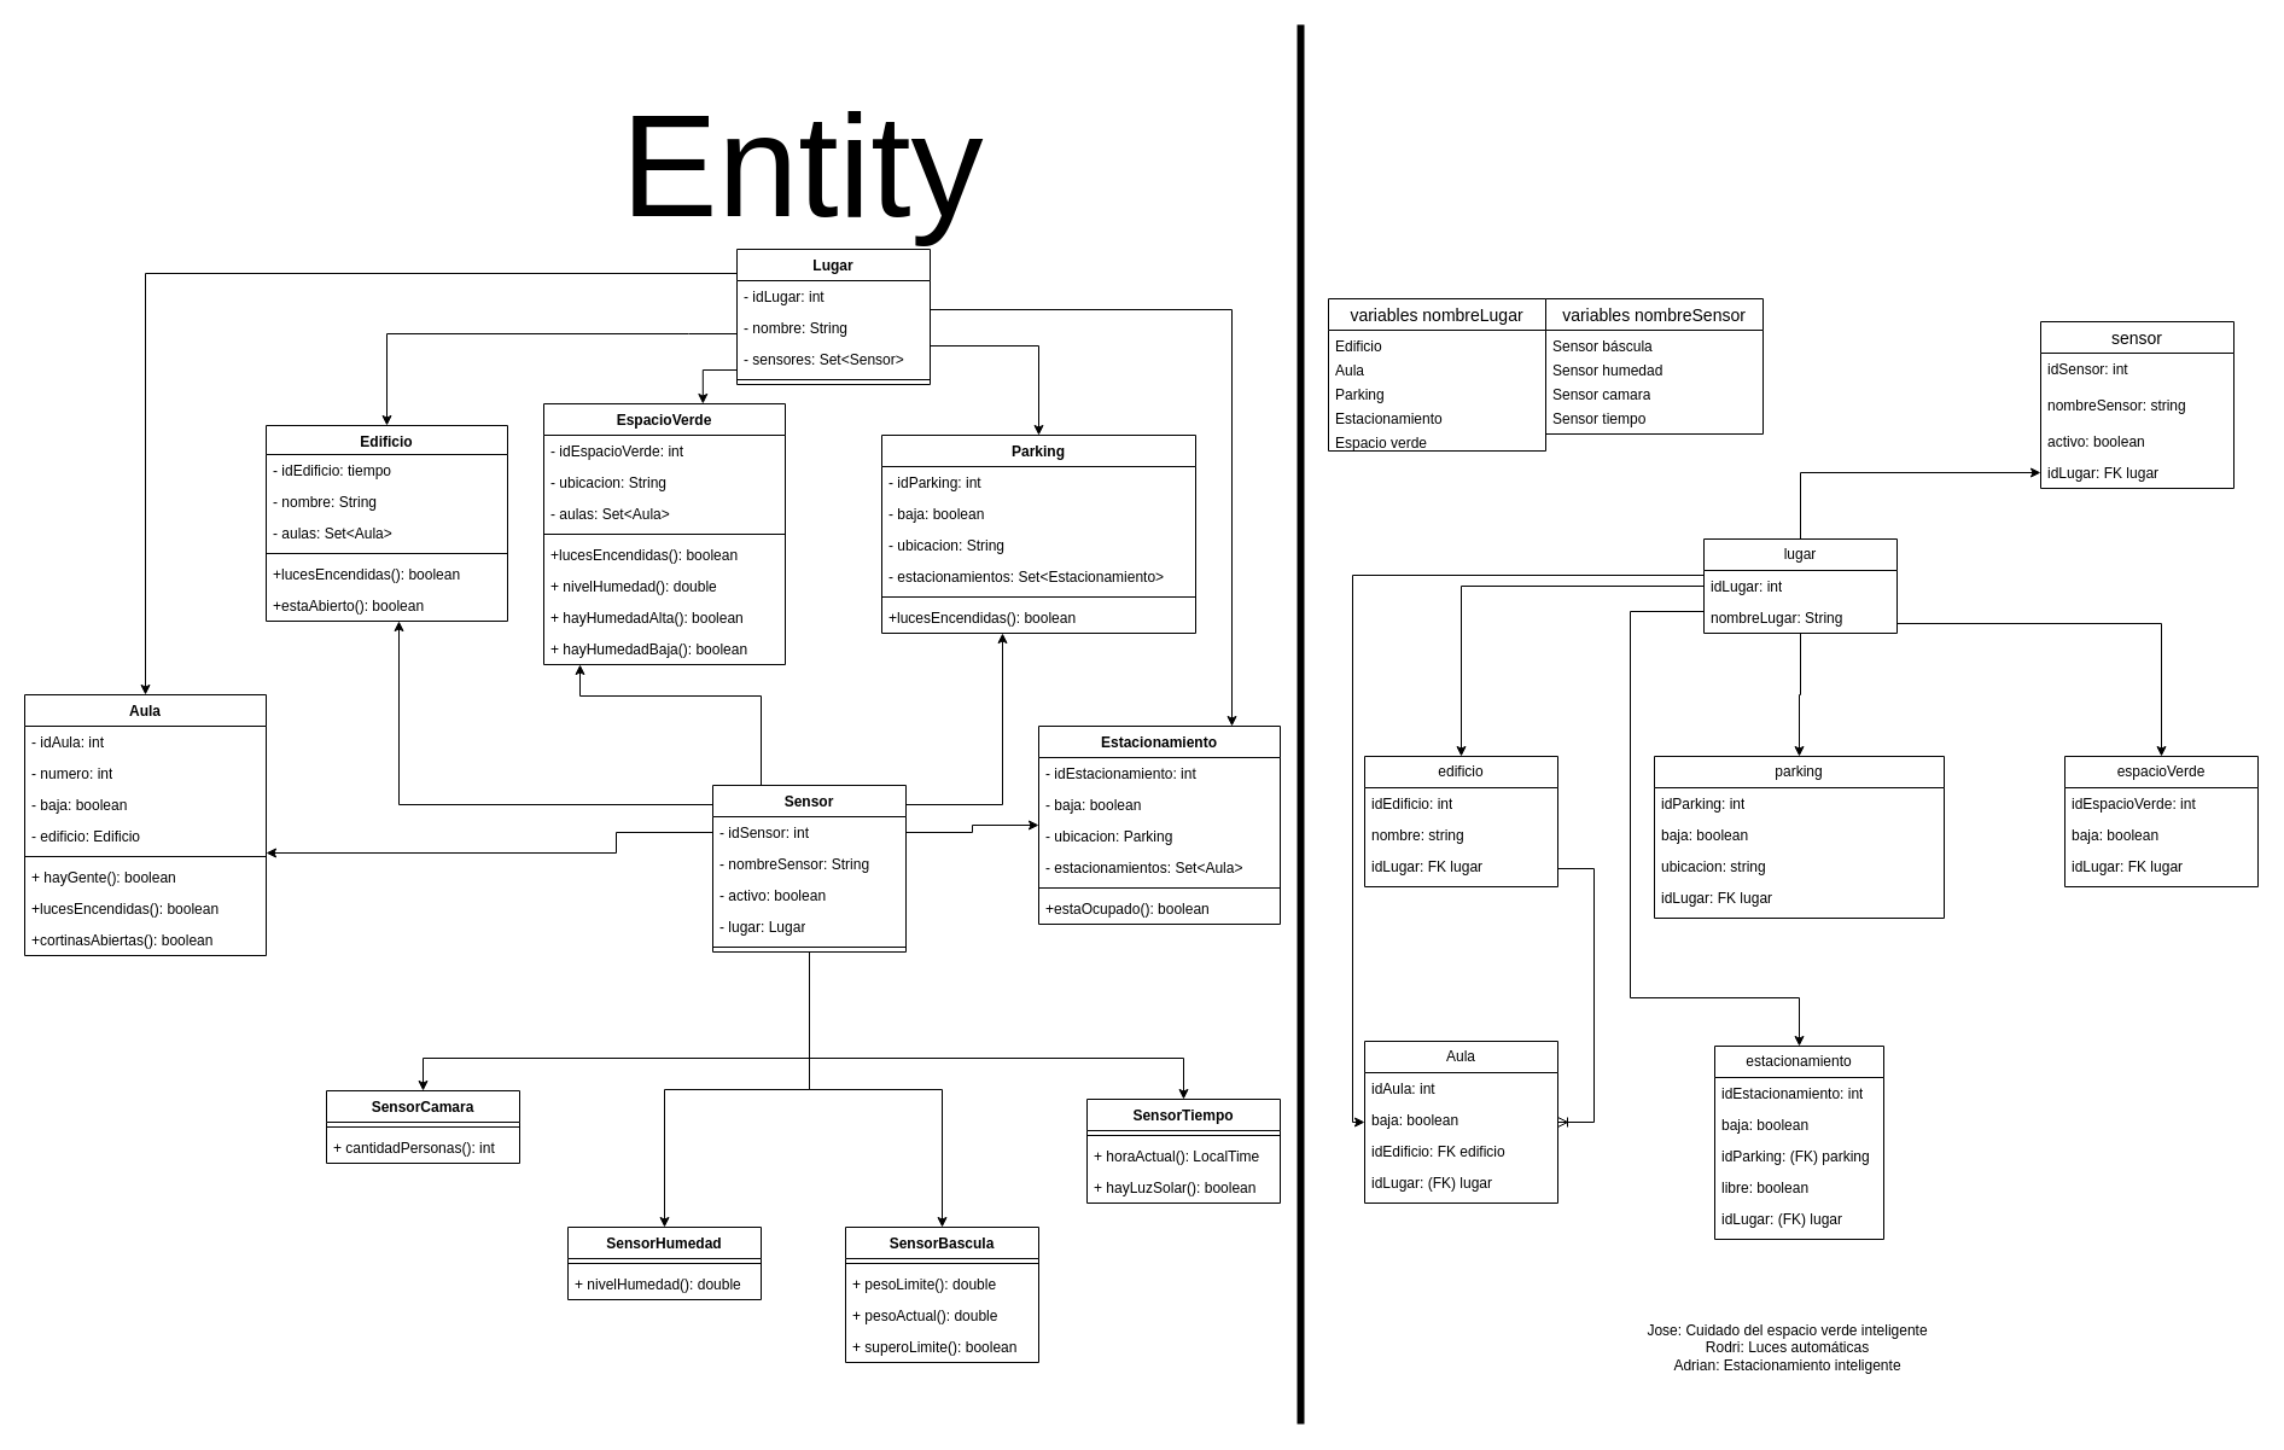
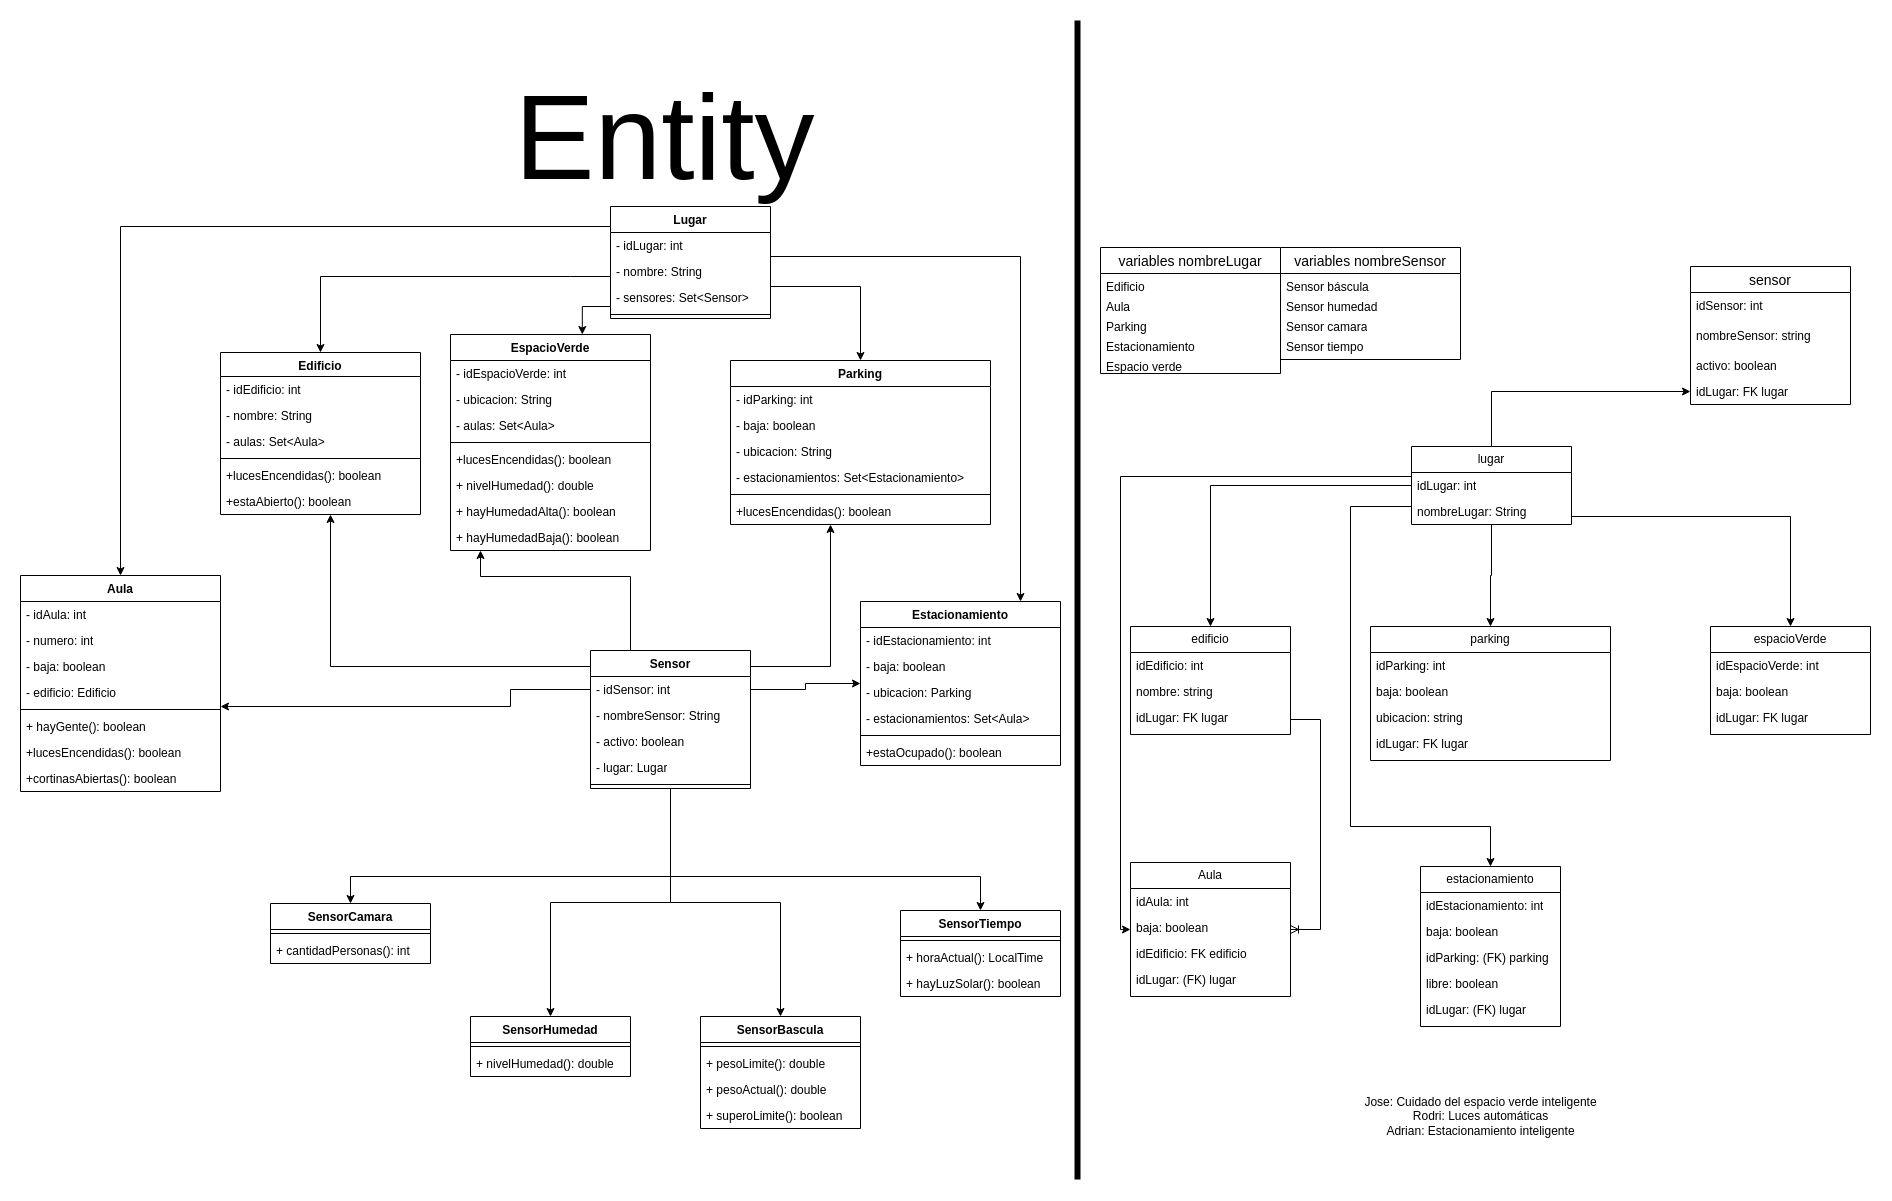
- <mxCell id="56" value="- idEdificio: tiempo" style="text;strokeColor=none;fillColor=none;align=left;verticalAlign=top;spacingLeft=4;spacingRight=4;overflow=hidden;rotatable=0;points=[[0,0.5],[1,0.5]];portConstraint=eastwest;whiteSpace=wrap;html=1;" parent="55" vertex="1"><mxGeometry y="24" width="200" height="26" as="geometry" /></mxCell>
+ <mxCell id="56" value="- idEdificio: int" style="text;strokeColor=none;fillColor=none;align=left;verticalAlign=top;spacingLeft=4;spacingRight=4;overflow=hidden;rotatable=0;points=[[0,0.5],[1,0.5]];portConstraint=eastwest;whiteSpace=wrap;html=1;" parent="55" vertex="1"><mxGeometry y="24" width="200" height="26" as="geometry" /></mxCell>
